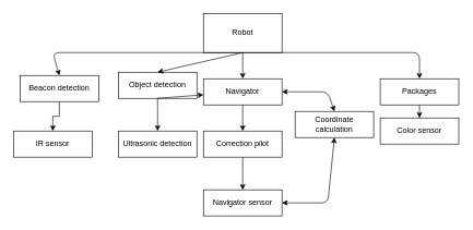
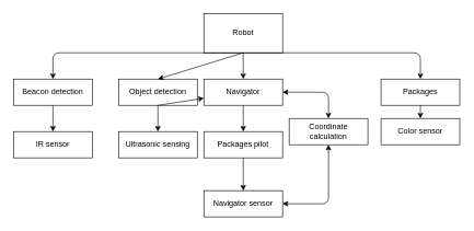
- <mxCell id="6" value="Object detection" style="rounded=0;whiteSpace=wrap;html=1;" parent="1" vertex="1"><mxGeometry x="180" y="110" width="120" height="40" as="geometry" /></mxCell>
+ <mxCell id="6" value="Object detection" style="rounded=0;whiteSpace=wrap;html=1;" parent="1" vertex="1"><mxGeometry x="180" y="120" width="120" height="40" as="geometry" /></mxCell>
- <mxCell id="4" value="Beacon detection&lt;br&gt;" style="rounded=0;whiteSpace=wrap;html=1;" parent="1" vertex="1"><mxGeometry x="30" y="115" width="120" height="40" as="geometry" /></mxCell>
+ <mxCell id="4" value="Beacon detection&lt;br&gt;" style="rounded=0;whiteSpace=wrap;html=1;" parent="1" vertex="1"><mxGeometry x="20" y="120" width="120" height="40" as="geometry" /></mxCell>
- <mxCell id="13" value="Coordinate calculation" style="rounded=0;whiteSpace=wrap;html=1;" parent="1" vertex="1"><mxGeometry x="450" y="170" width="120" height="40" as="geometry" /></mxCell>
+ <mxCell id="13" value="Coordinate calculation" style="rounded=0;whiteSpace=wrap;html=1;" parent="1" vertex="1"><mxGeometry x="440" y="180" width="120" height="40" as="geometry" /></mxCell>
- <mxCell id="7" value="Ultrasonic detection&lt;br&gt;" style="rounded=0;whiteSpace=wrap;html=1;" parent="1" vertex="1"><mxGeometry x="180" y="200" width="120" height="40" as="geometry" /></mxCell>
+ <mxCell id="7" value="Ultrasonic sensing&lt;br&gt;" style="rounded=0;whiteSpace=wrap;html=1;" parent="1" vertex="1"><mxGeometry x="180" y="200" width="120" height="40" as="geometry" /></mxCell>
- <mxCell id="9" value="Correction pilot&lt;br&gt;" style="rounded=0;whiteSpace=wrap;html=1;" parent="1" vertex="1"><mxGeometry x="310" y="200" width="120" height="40" as="geometry" /></mxCell>
+ <mxCell id="9" value="Packages pilot&lt;br&gt;" style="rounded=0;whiteSpace=wrap;html=1;" parent="1" vertex="1"><mxGeometry x="310" y="200" width="120" height="40" as="geometry" /></mxCell>
